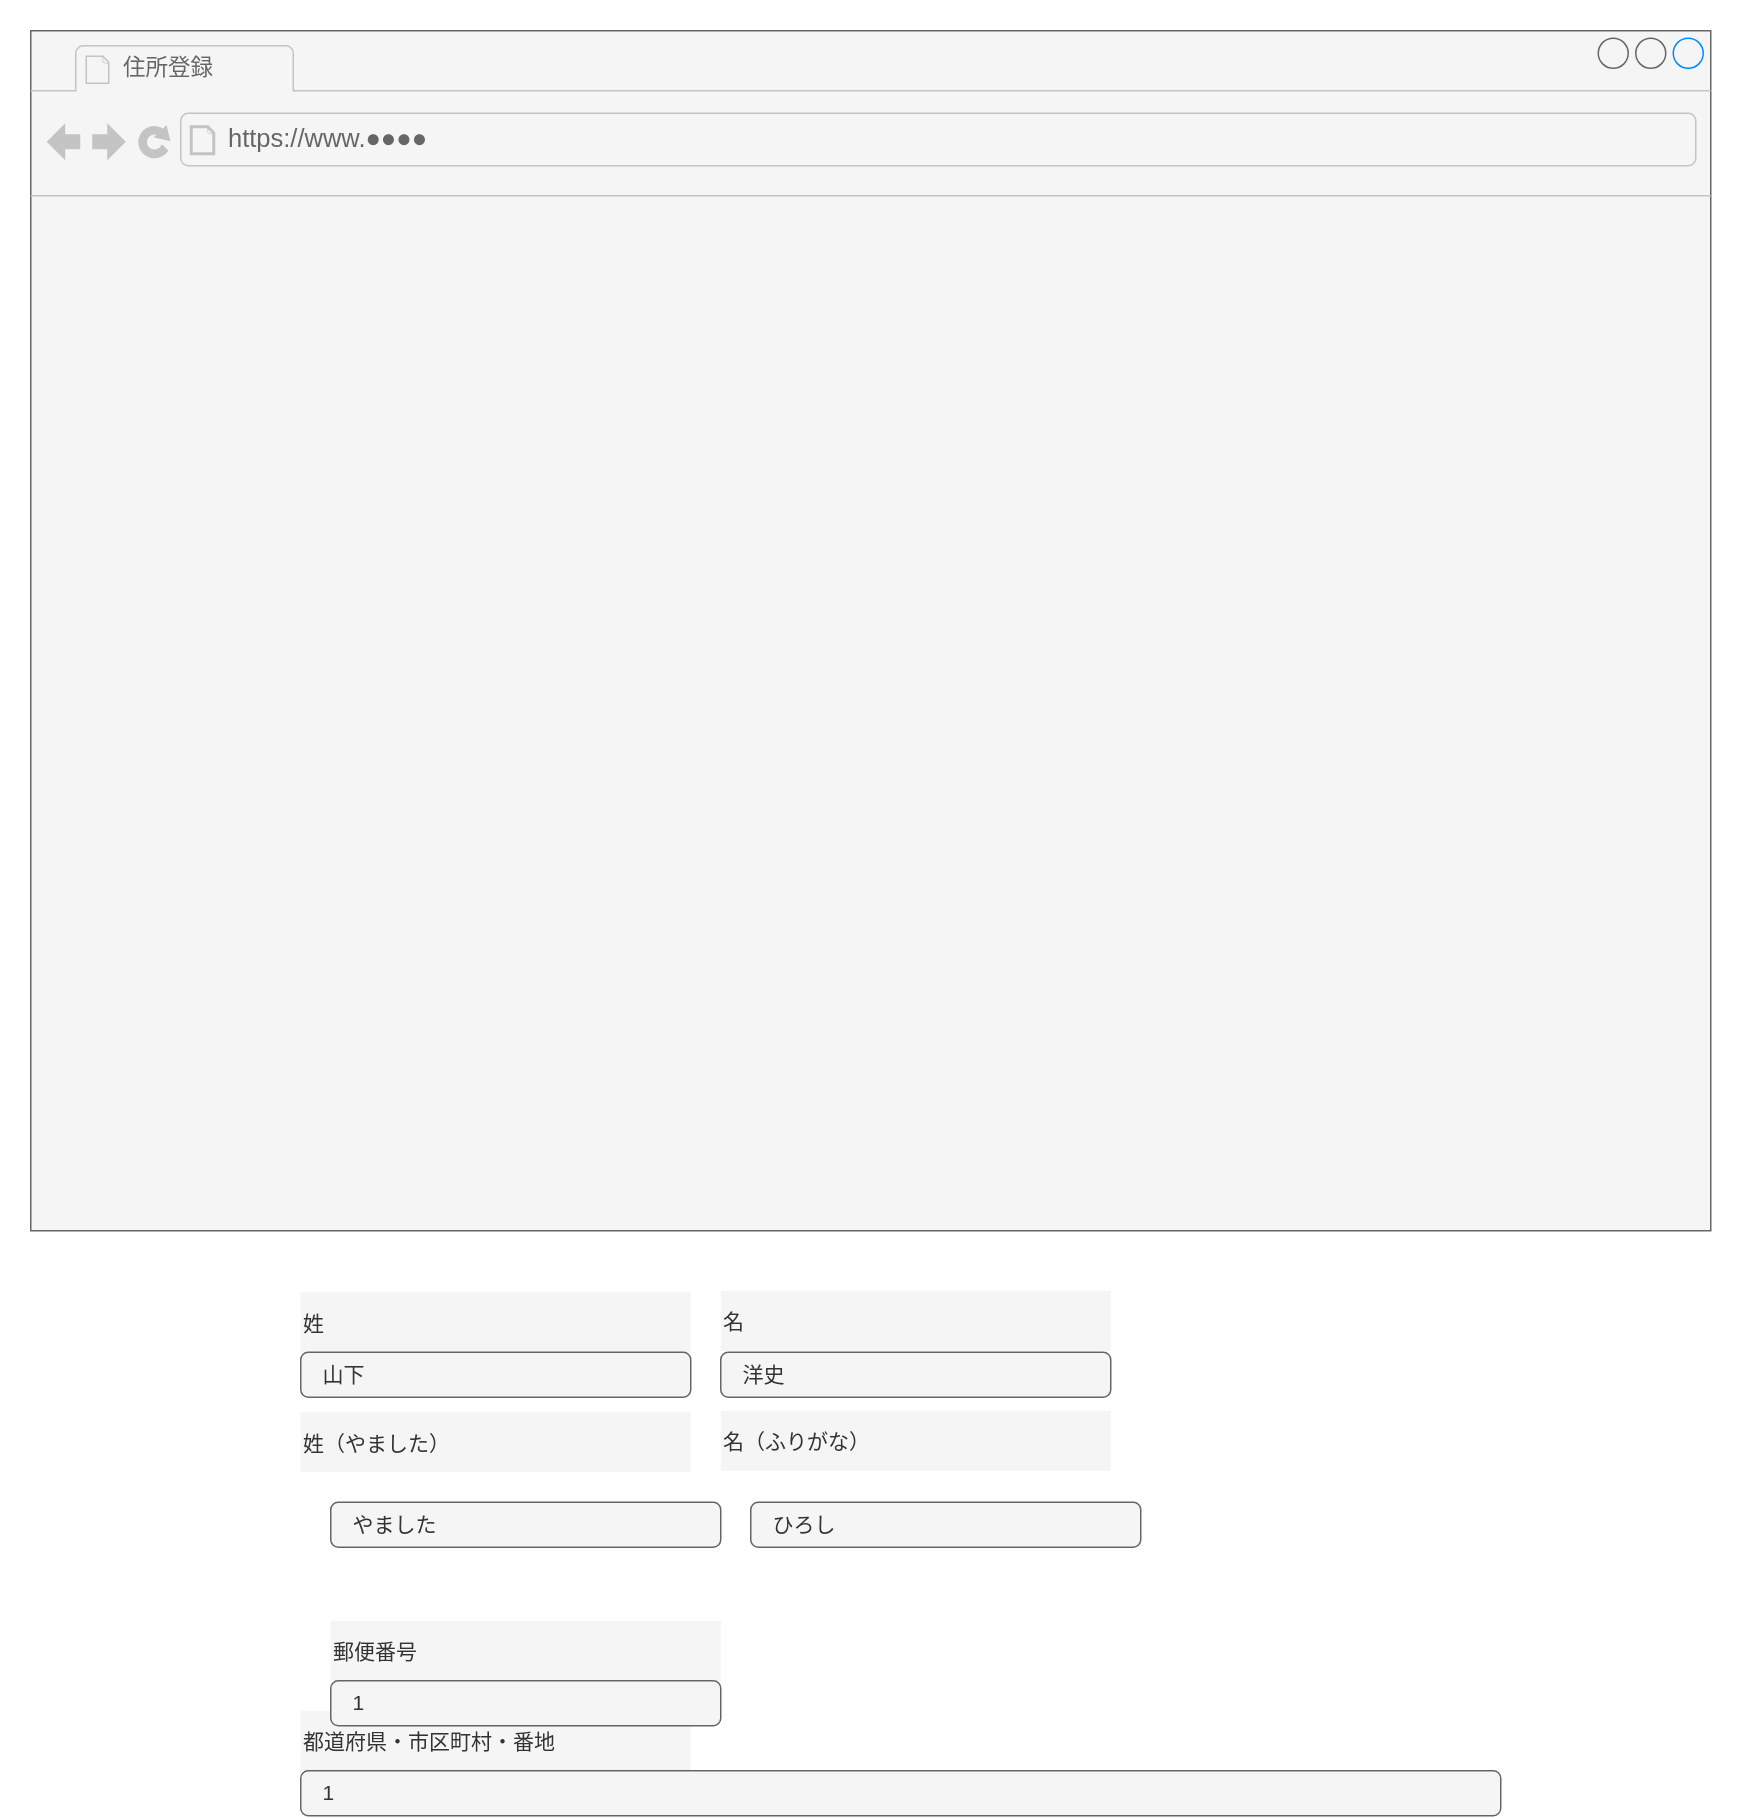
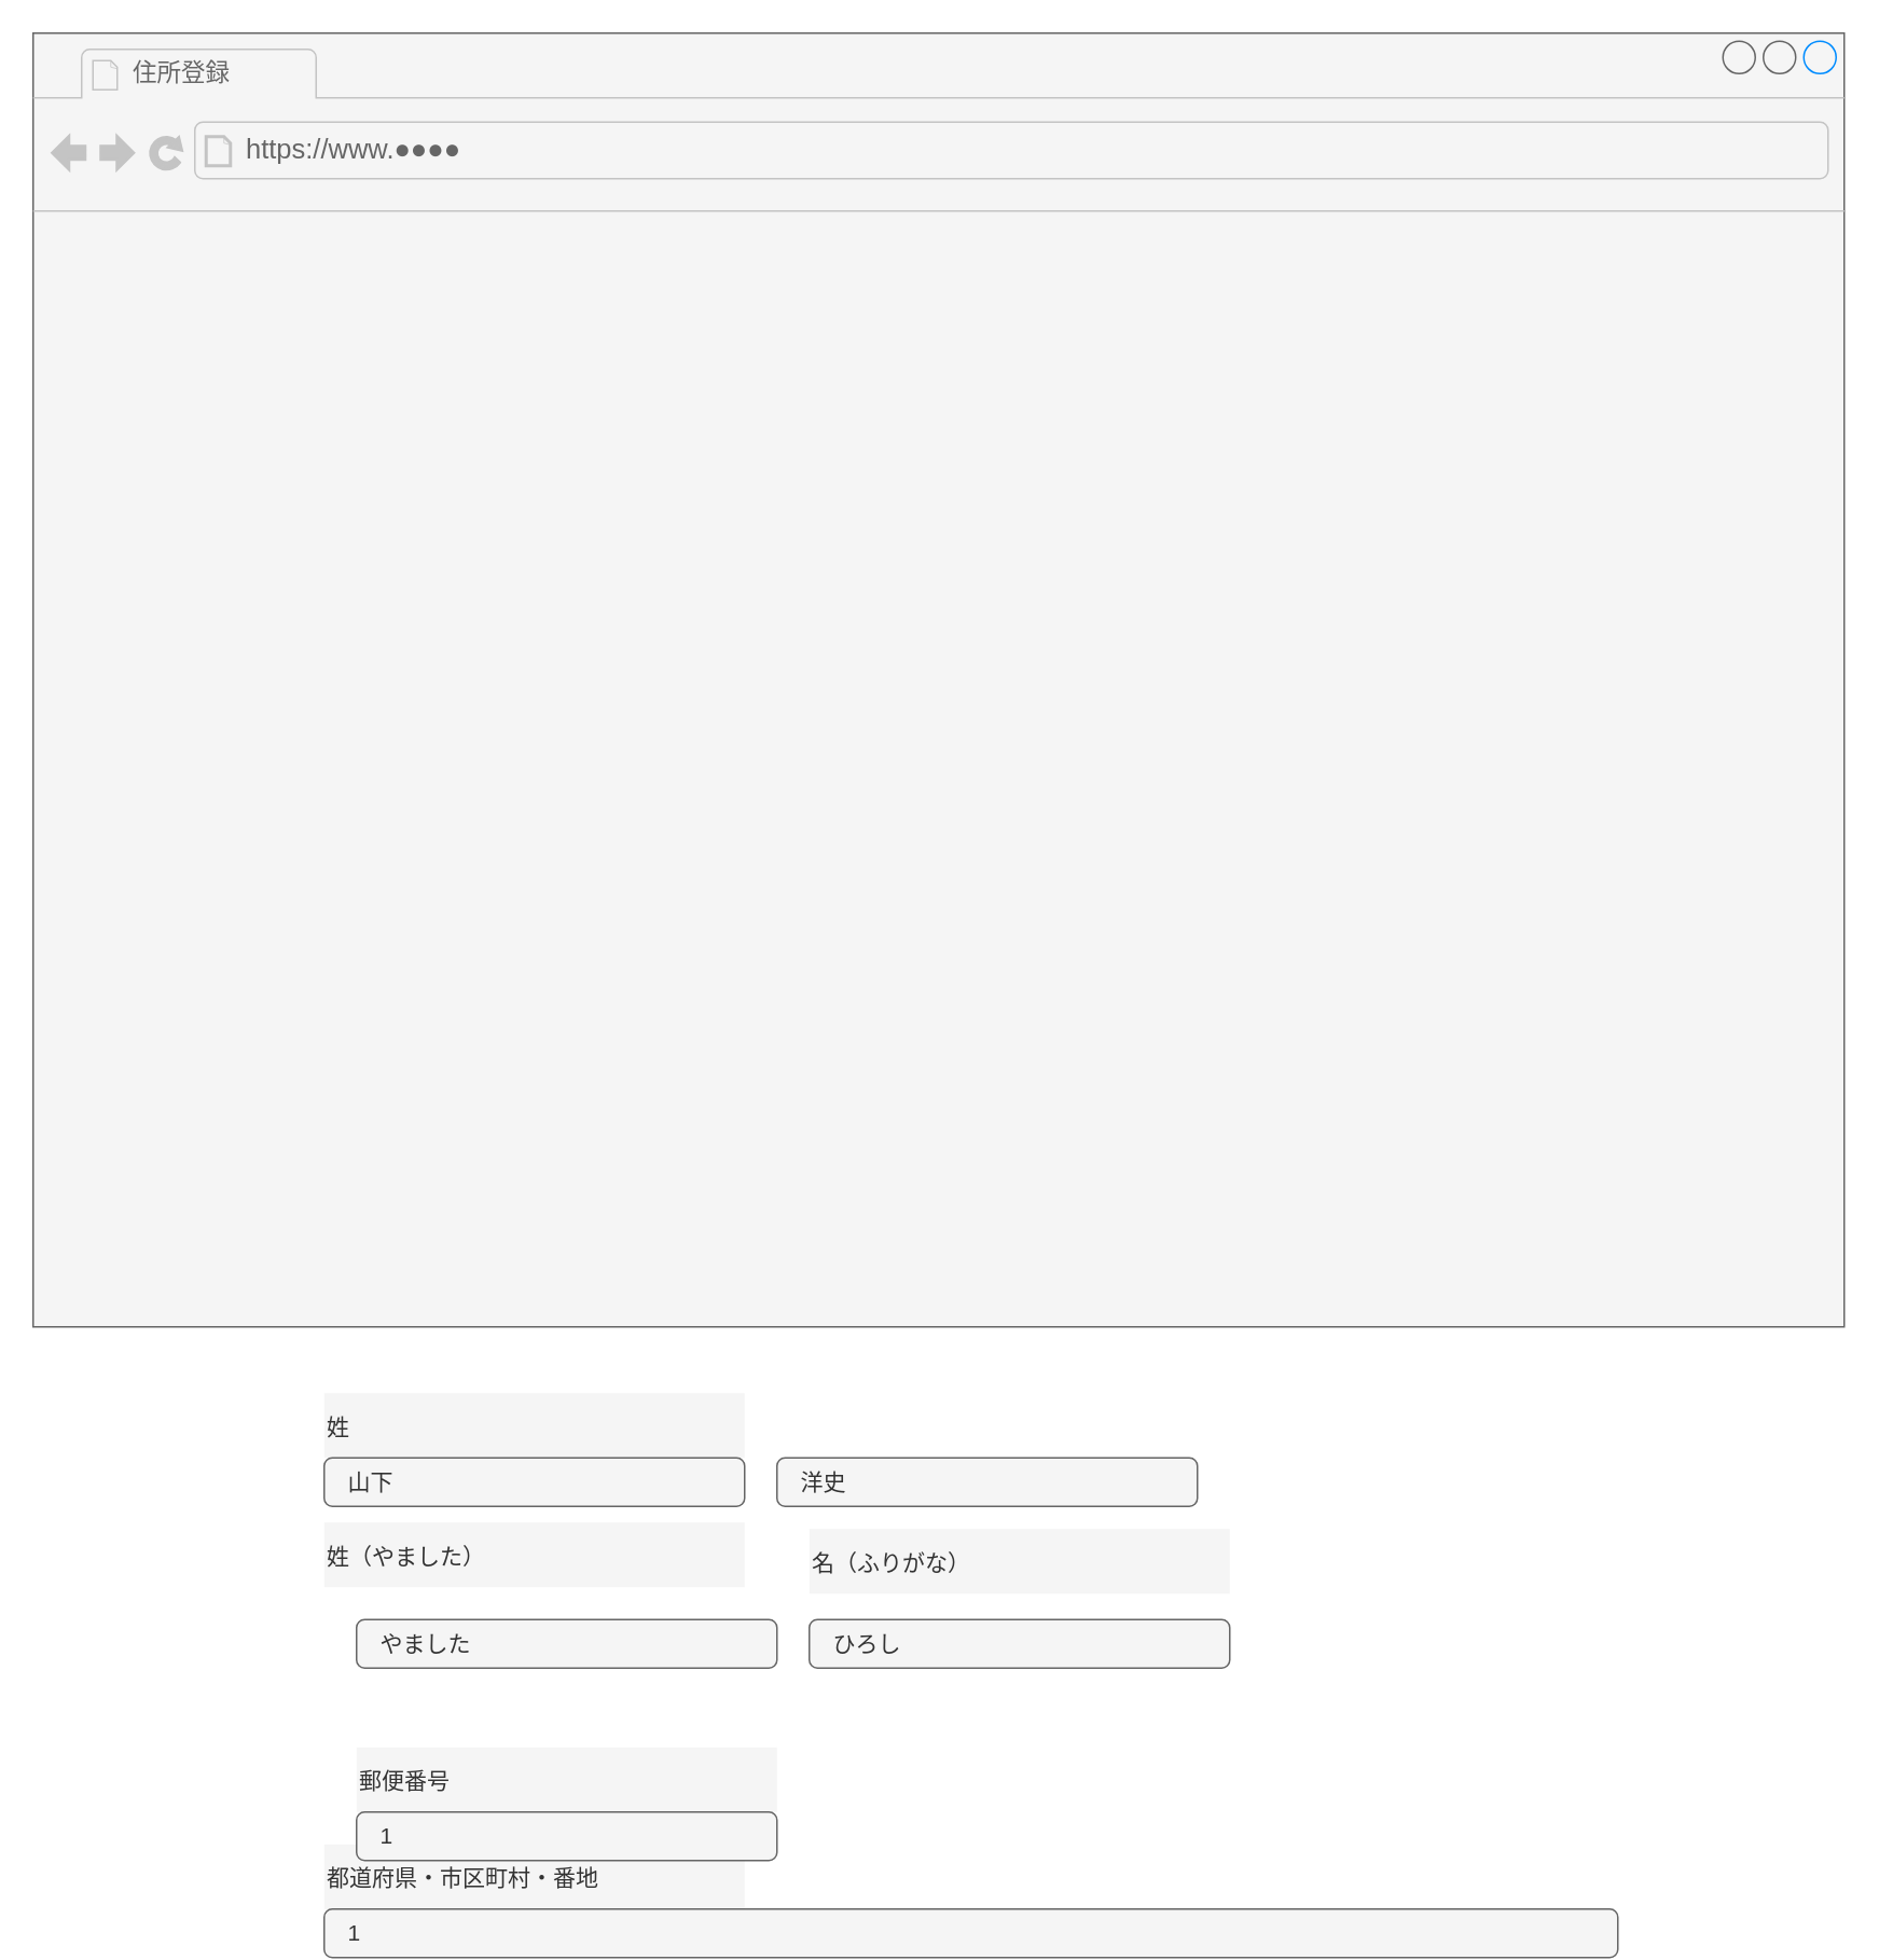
- <mxCell id="8" value="名" style="align=left;fontSize=14;fillColor=#f5f5f5;fontColor=#333333;strokeColor=none;" parent="2" vertex="1"><mxGeometry x="460" y="840" width="260" height="40" as="geometry" /></mxCell>
- <mxCell id="11" value="名（ふりがな）" style="align=left;fontSize=14;fillColor=#f5f5f5;fontColor=#333333;strokeColor=none;" parent="1" vertex="1"><mxGeometry x="480" y="940" width="260" height="40" as="geometry" /></mxCell>
+ <mxCell id="11" value="名（ふりがな）" style="align=left;fontSize=14;fillColor=#f5f5f5;fontColor=#333333;strokeColor=none;" parent="1" vertex="1"><mxGeometry x="500" y="945" width="260" height="40" as="geometry" /></mxCell>
